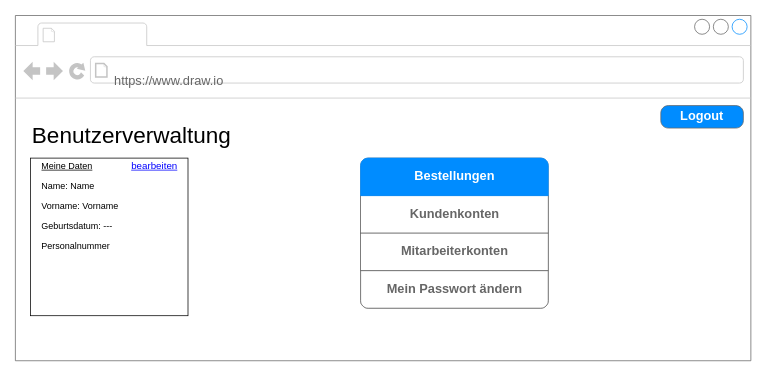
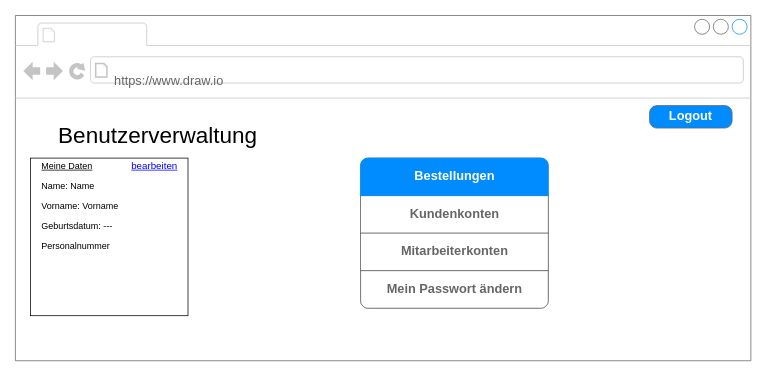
- <mxCell id="9" value="Logout" style="strokeWidth=1;shadow=0;dashed=0;align=center;html=1;shape=mxgraph.mockup.buttons.button;strokeColor=#666666;fontColor=#ffffff;mainText=;buttonStyle=round;fontSize=17;fontStyle=1;fillColor=#008cff;whiteSpace=wrap;" vertex="1" parent="2"><mxGeometry x="860" y="120" width="110" height="30" as="geometry" /></mxCell>
+ <mxCell id="9" value="Logout" style="strokeWidth=1;shadow=0;dashed=0;align=center;html=1;shape=mxgraph.mockup.buttons.button;strokeColor=#666666;fontColor=#ffffff;mainText=;buttonStyle=round;fontSize=17;fontStyle=1;fillColor=#008cff;whiteSpace=wrap;" vertex="1" parent="2"><mxGeometry x="845" y="120" width="110" height="30" as="geometry" /></mxCell>
- <mxCell id="10" value="&lt;font style=&quot;font-size: 30px&quot;&gt;Benutzerverwaltung&lt;/font&gt;" style="text;html=1;strokeColor=none;fillColor=none;align=center;verticalAlign=middle;whiteSpace=wrap;rounded=0;" vertex="1" parent="1"><mxGeometry x="40" y="170" width="270" height="20" as="geometry" /></mxCell>
+ <mxCell id="10" value="&lt;font style=&quot;font-size: 30px&quot;&gt;Benutzerverwaltung&lt;/font&gt;" style="text;html=1;strokeColor=none;fillColor=none;align=center;verticalAlign=middle;whiteSpace=wrap;rounded=0;" vertex="1" parent="1"><mxGeometry x="75" y="170" width="270" height="20" as="geometry" /></mxCell>
